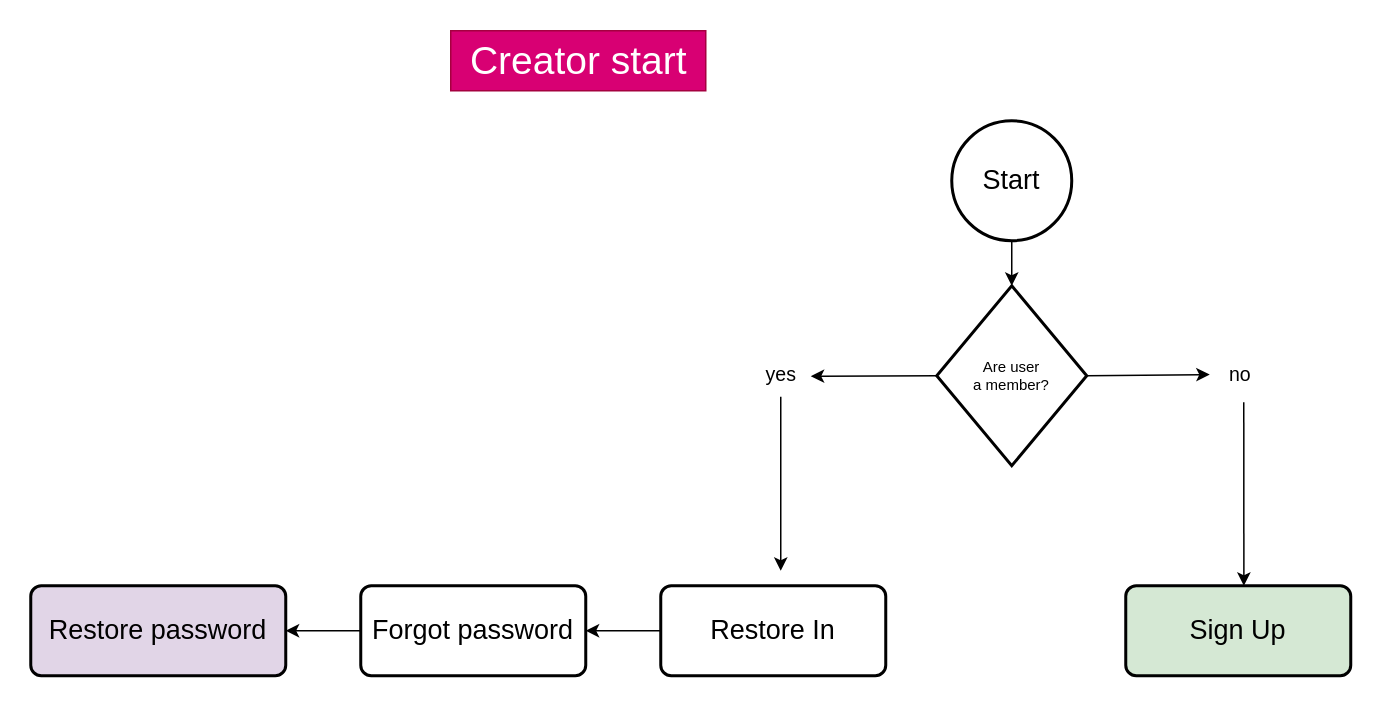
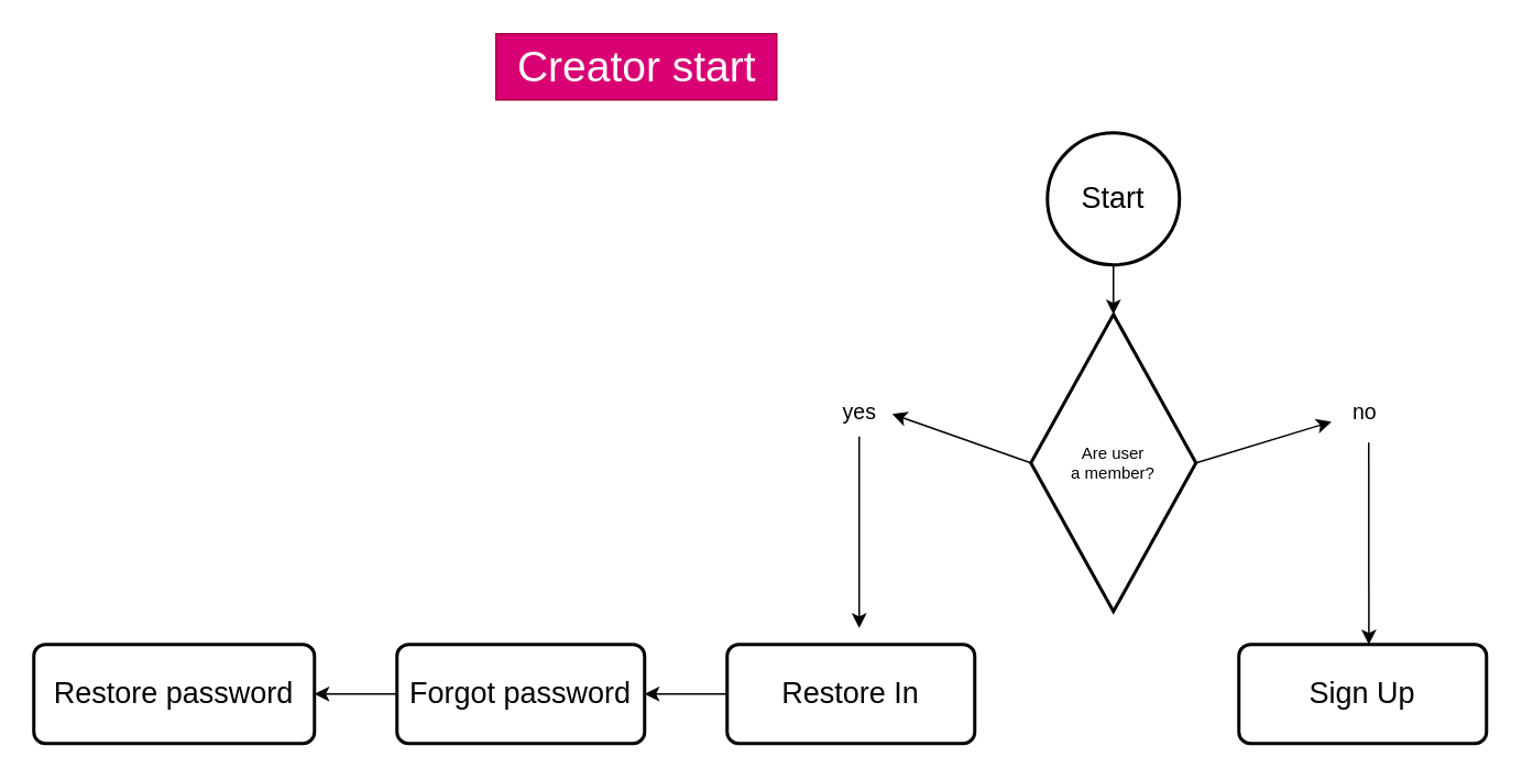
- <mxCell id="9" value="&lt;div style=&quot;font-size: 10px;&quot;&gt;Are user&lt;/div&gt;&lt;div style=&quot;font-size: 10px;&quot;&gt;a member?&lt;/div&gt;" style="strokeWidth=2;html=1;shape=mxgraph.flowchart.decision;whiteSpace=wrap;fontSize=10;" vertex="1" parent="1"><mxGeometry x="624" y="190" width="100" height="120" as="geometry" /></mxCell>
+ <mxCell id="9" value="&lt;div style=&quot;font-size: 10px;&quot;&gt;Are user&lt;/div&gt;&lt;div style=&quot;font-size: 10px;&quot;&gt;a member?&lt;/div&gt;" style="strokeWidth=2;html=1;shape=mxgraph.flowchart.decision;whiteSpace=wrap;fontSize=10;" vertex="1" parent="1"><mxGeometry x="624" y="190" width="100" height="180" as="geometry" /></mxCell>
- <mxCell id="12" value="Restore password" style="rounded=1;whiteSpace=wrap;html=1;absoluteArcSize=1;arcSize=14;strokeWidth=2;fontSize=18;fillColor=#e1d5e7;" vertex="1" parent="1"><mxGeometry x="20" y="390" width="170" height="60" as="geometry" /></mxCell>
+ <mxCell id="12" value="Restore password" style="rounded=1;whiteSpace=wrap;html=1;absoluteArcSize=1;arcSize=14;strokeWidth=2;fontSize=18;" vertex="1" parent="1"><mxGeometry x="20" y="390" width="170" height="60" as="geometry" /></mxCell>
- <mxCell id="17" value="Sign Up" style="rounded=1;whiteSpace=wrap;html=1;absoluteArcSize=1;arcSize=14;strokeWidth=2;fontSize=18;fillColor=#d5e8d4;" vertex="1" parent="1"><mxGeometry x="750" y="390" width="150" height="60" as="geometry" /></mxCell>
+ <mxCell id="17" value="Sign Up" style="rounded=1;whiteSpace=wrap;html=1;absoluteArcSize=1;arcSize=14;strokeWidth=2;fontSize=18;" vertex="1" parent="1"><mxGeometry x="750" y="390" width="150" height="60" as="geometry" /></mxCell>
